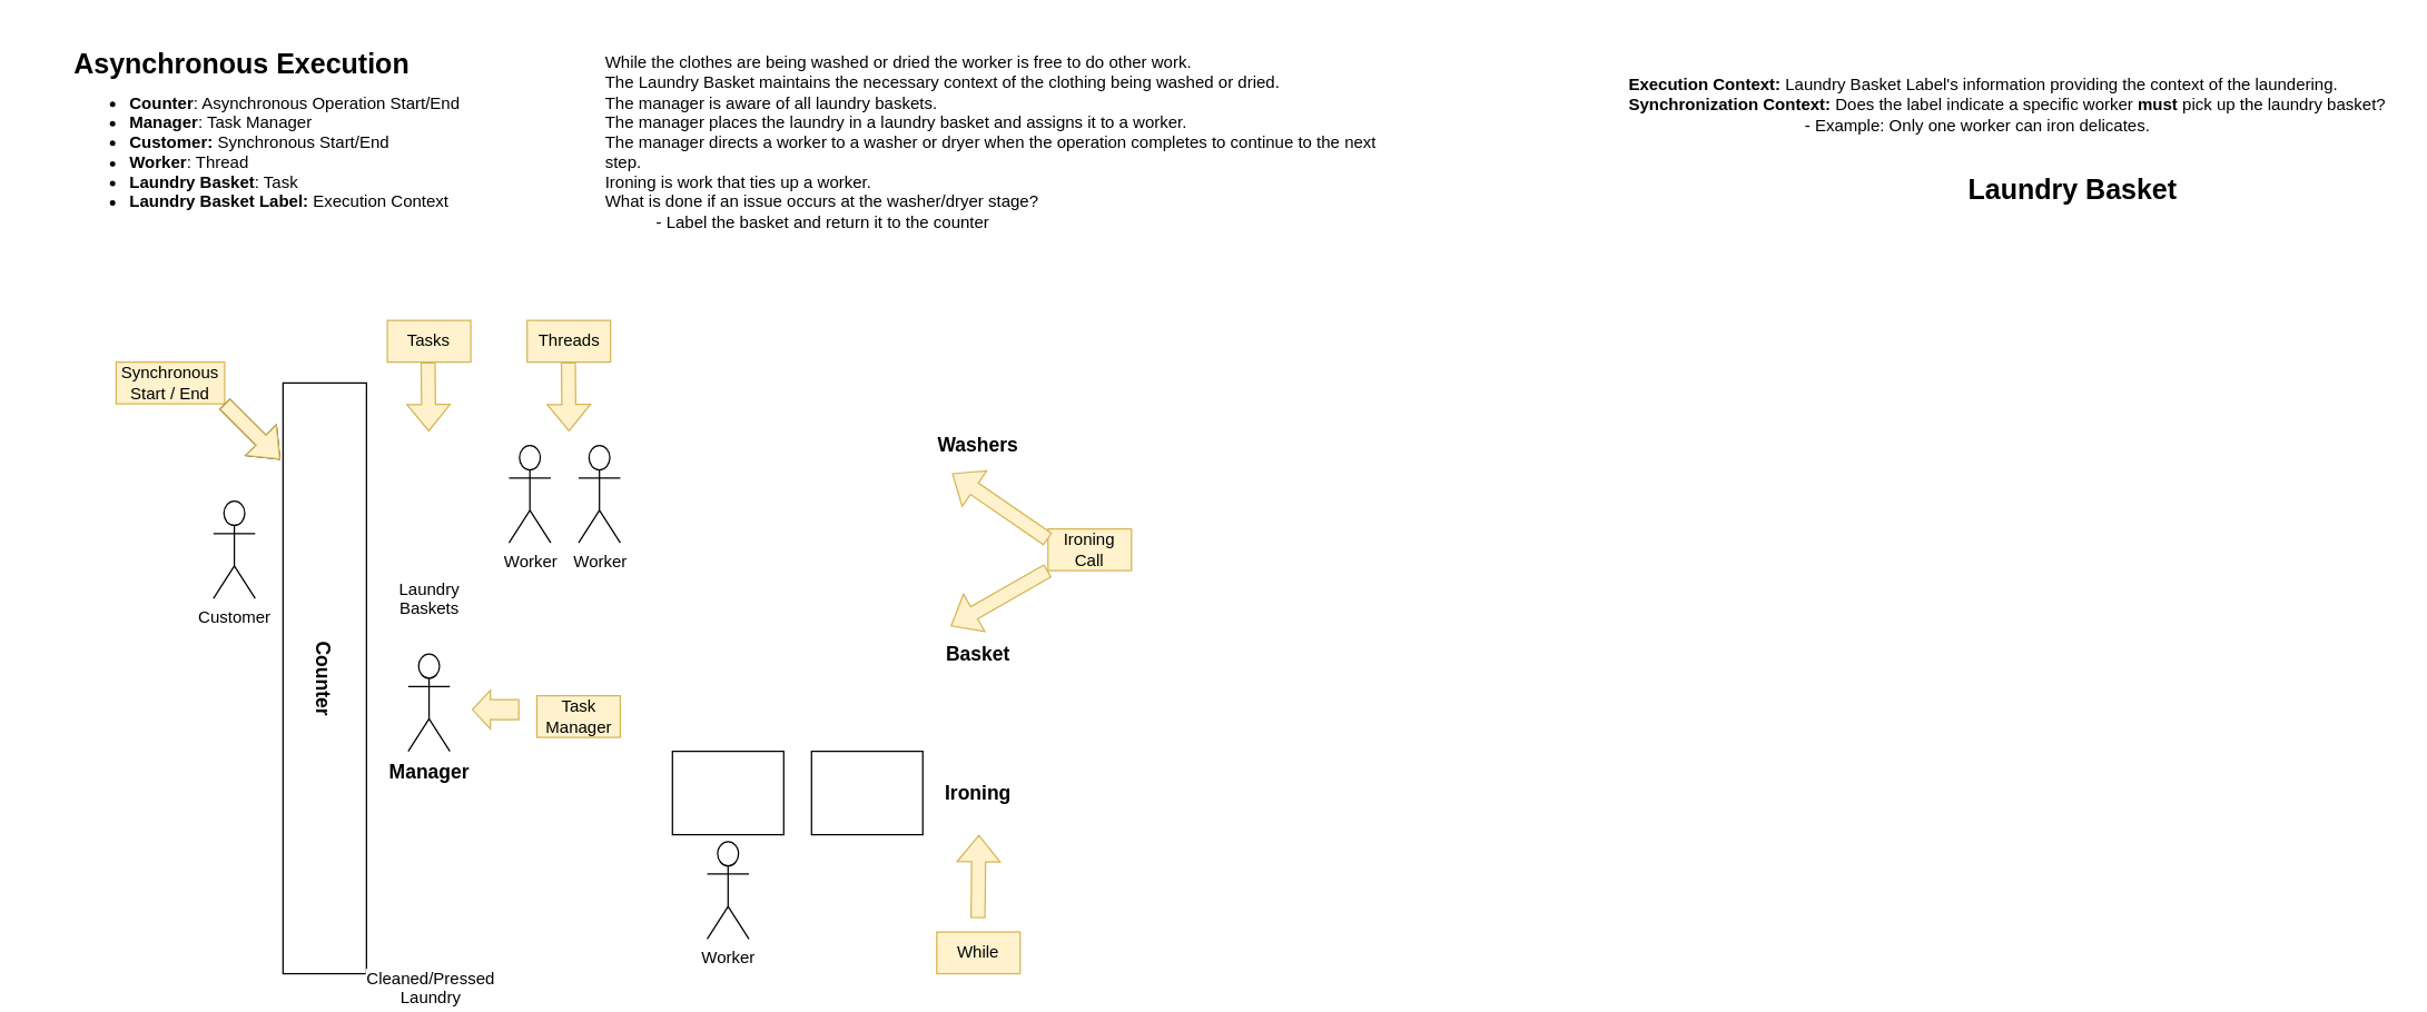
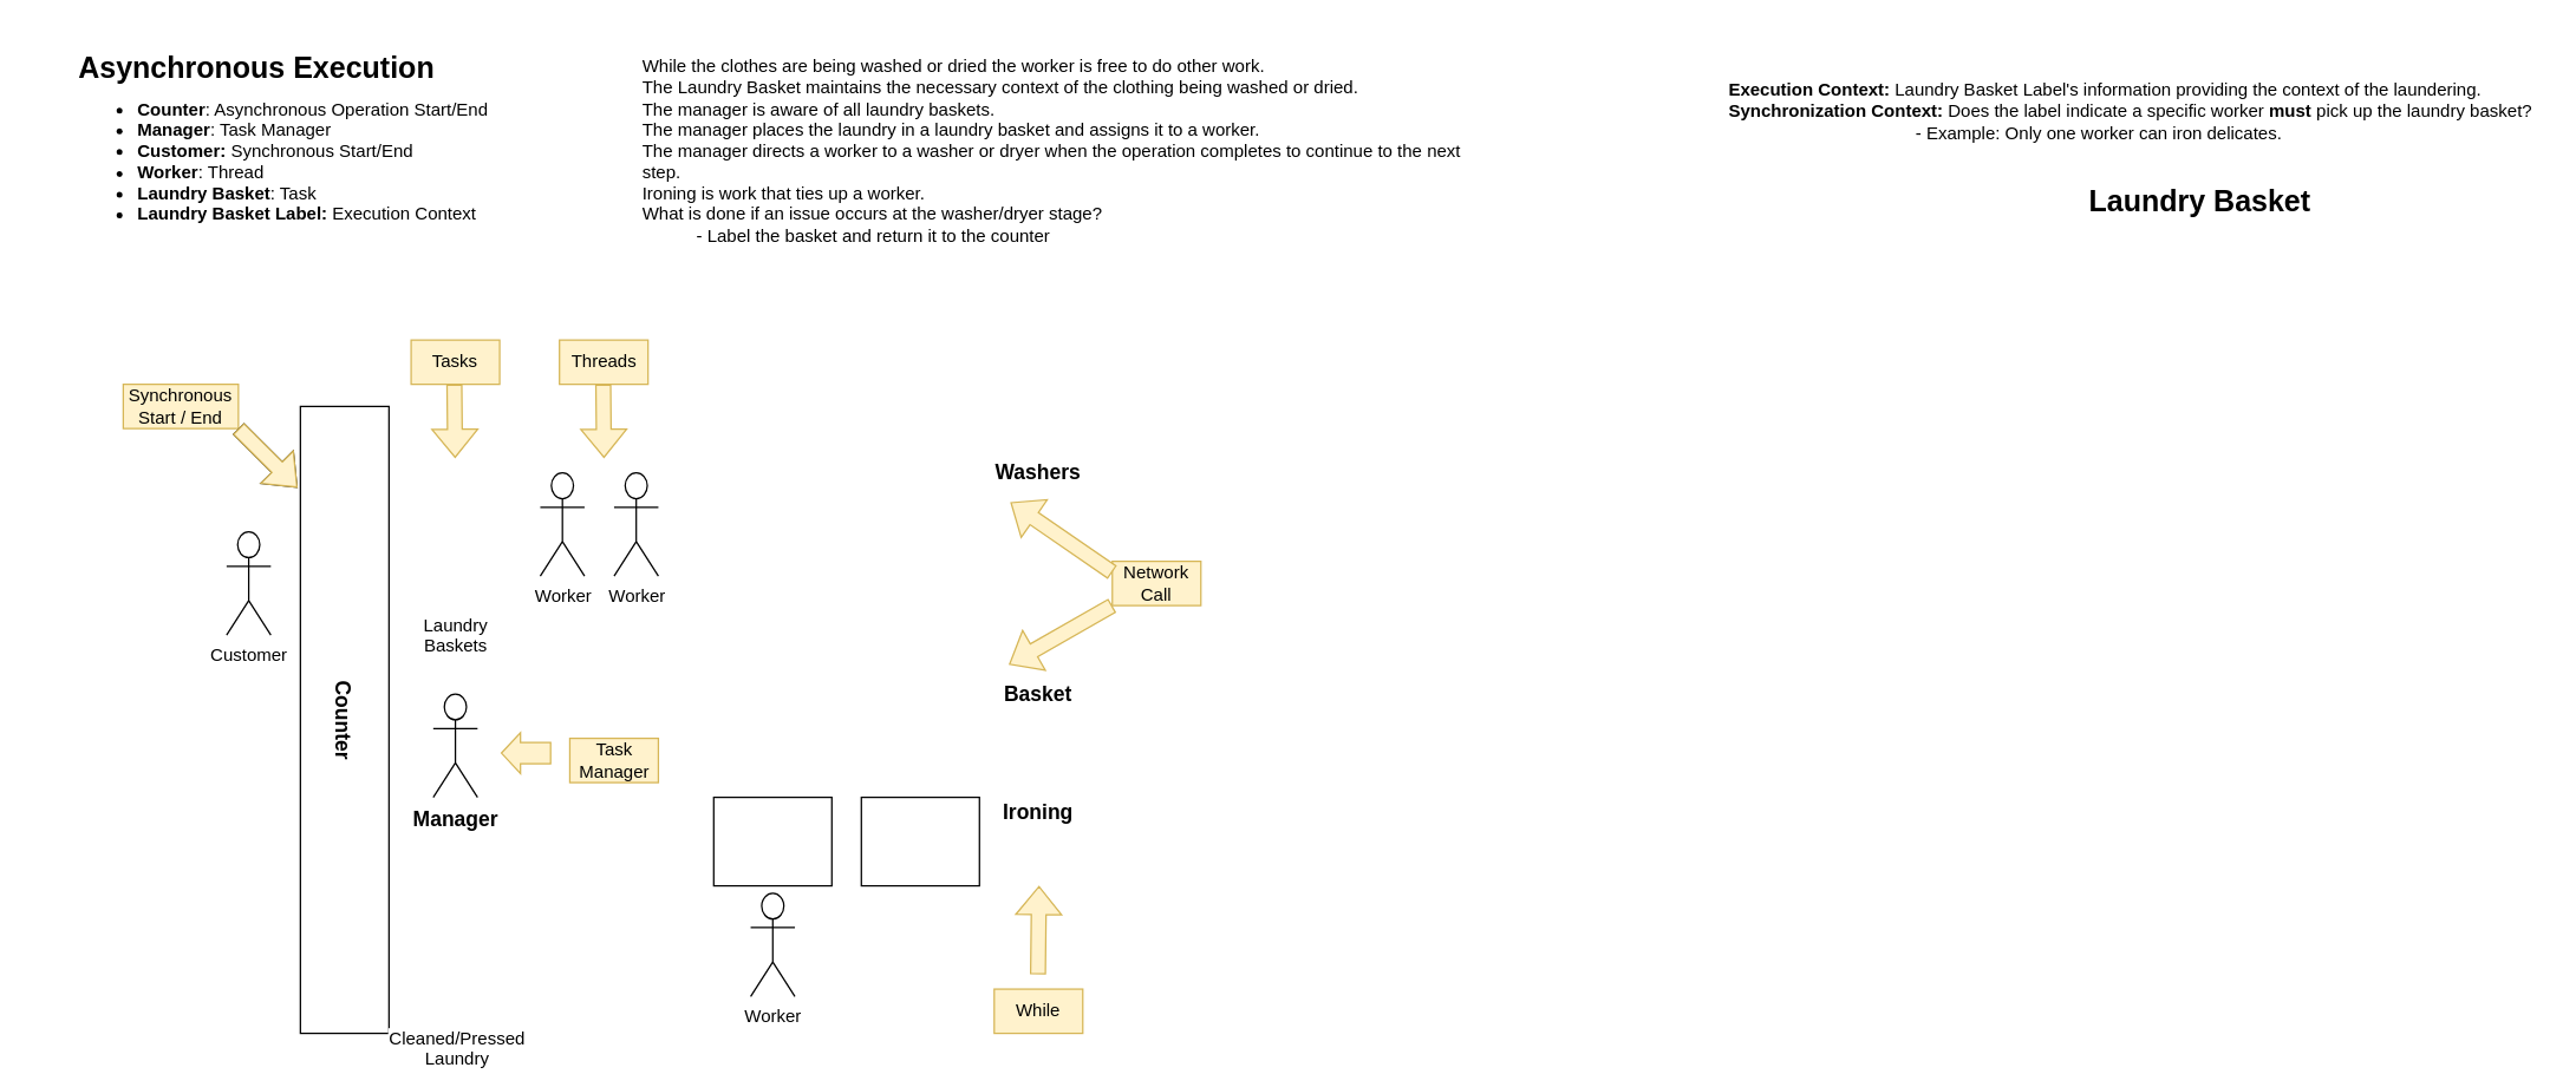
- <mxCell id="46" value="Ironing&lt;br&gt;Call" style="text;strokeColor=#d6b656;align=center;fillColor=#fff2cc;html=1;verticalAlign=middle;whiteSpace=wrap;rounded=0;" parent="1" vertex="1"><mxGeometry x="753" y="380" width="60" height="30" as="geometry" /></mxCell>
+ <mxCell id="46" value="Network&lt;br&gt;Call" style="text;strokeColor=#d6b656;align=center;fillColor=#fff2cc;html=1;verticalAlign=middle;whiteSpace=wrap;rounded=0;" parent="1" vertex="1"><mxGeometry x="753" y="380" width="60" height="30" as="geometry" /></mxCell>
- <mxCell id="12" value="&lt;font style=&quot;font-size: 14px;&quot;&gt;Ironing&lt;/font&gt;" style="text;strokeColor=none;align=center;fillColor=none;html=1;verticalAlign=middle;whiteSpace=wrap;rounded=0;fontSize=12;fontStyle=1" parent="1" vertex="1"><mxGeometry x="673" y="555" width="60" height="30" as="geometry" /></mxCell>
+ <mxCell id="12" value="&lt;font style=&quot;font-size: 14px;&quot;&gt;Ironing&lt;/font&gt;" style="text;strokeColor=none;align=center;fillColor=none;html=1;verticalAlign=middle;whiteSpace=wrap;rounded=0;fontSize=12;fontStyle=1" parent="1" vertex="1"><mxGeometry x="673" y="535" width="60" height="30" as="geometry" /></mxCell>
